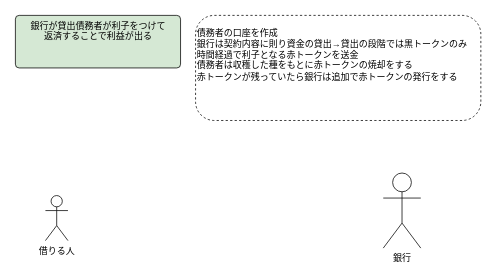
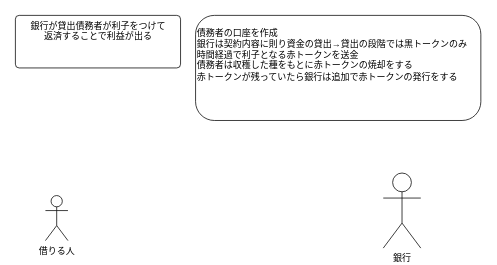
- <mxCell id="4" value="銀行が貸出債務者が利子をつけて&lt;br&gt;返済することで利益が出る" style="html=1;align=center;verticalAlign=top;rounded=1;absoluteArcSize=1;arcSize=10;dashed=0;fillColor=#d5e8d4;" parent="1" vertex="1"><mxGeometry x="20" y="20" width="220" height="70" as="geometry" /></mxCell>
+ <mxCell id="4" value="銀行が貸出債務者が利子をつけて&lt;br&gt;返済することで利益が出る" style="html=1;align=center;verticalAlign=top;rounded=1;absoluteArcSize=1;arcSize=10;dashed=0;" parent="1" vertex="1"><mxGeometry x="20" y="20" width="220" height="70" as="geometry" /></mxCell>
- <mxCell id="5" value="債務者の口座を作成&lt;br&gt;銀行は契約内容に則り資金の貸出→貸出の段階では黒トークンのみ&lt;br&gt;時間経過で利子となる赤トークンを送金&lt;br&gt;債務者は収穫した種をもとに赤トークンの焼却をする&lt;br&gt;赤トークンが残っていたら銀行は追加で赤トークンの発行をする&lt;br&gt;" style="html=1;align=left;verticalAlign=top;rounded=1;absoluteArcSize=1;arcSize=50;dashed=1;spacingTop=10;spacingRight=30;" parent="1" vertex="1"><mxGeometry x="260" y="20" width="380" height="140" as="geometry" /></mxCell>
+ <mxCell id="5" value="債務者の口座を作成&lt;br&gt;銀行は契約内容に則り資金の貸出→貸出の段階では黒トークンのみ&lt;br&gt;時間経過で利子となる赤トークンを送金&lt;br&gt;債務者は収穫した種をもとに赤トークンの焼却をする&lt;br&gt;赤トークンが残っていたら銀行は追加で赤トークンの発行をする&lt;br&gt;" style="html=1;align=left;verticalAlign=top;rounded=1;absoluteArcSize=1;arcSize=50;dashed=0;spacingTop=10;spacingRight=30;" parent="1" vertex="1"><mxGeometry x="260" y="20" width="380" height="140" as="geometry" /></mxCell>
